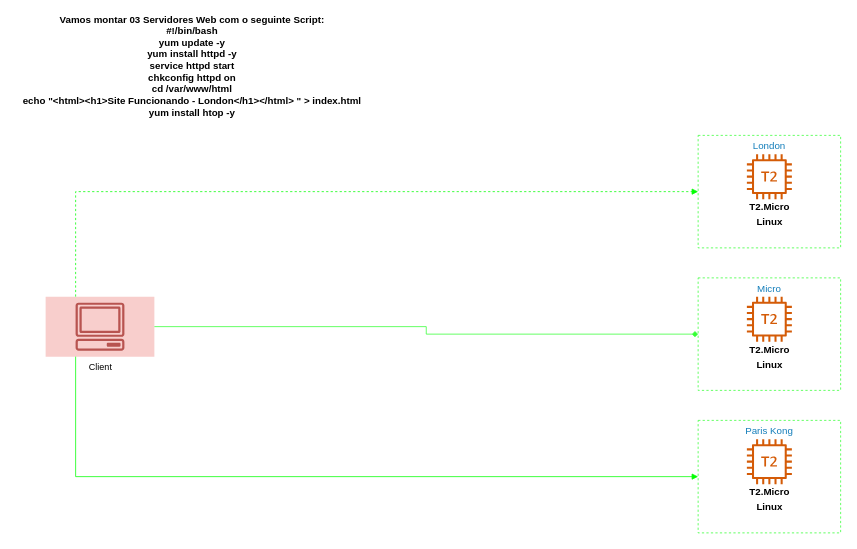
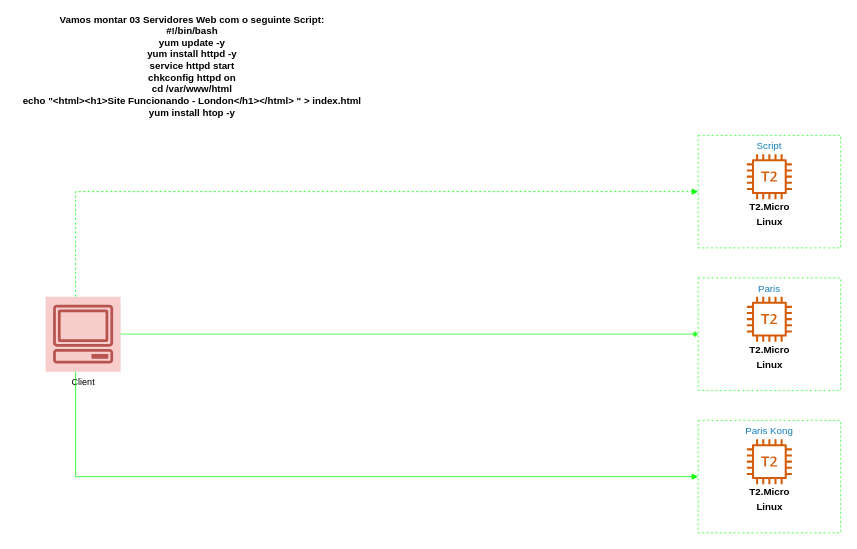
- <mxCell id="4" value="London" style="fillColor=none;strokeColor=#33FF33;dashed=1;verticalAlign=top;fontStyle=0;fontColor=#147EBA;fontSize=13;" vertex="1" parent="1"><mxGeometry x="930" y="180" width="190" height="150" as="geometry" /></mxCell>
+ <mxCell id="4" value="Script" style="fillColor=none;strokeColor=#33FF33;dashed=1;verticalAlign=top;fontStyle=0;fontColor=#147EBA;fontSize=13;" vertex="1" parent="1"><mxGeometry x="930" y="180" width="190" height="150" as="geometry" /></mxCell>
- <mxCell id="5" value="Micro" style="fillColor=none;strokeColor=#33FF33;dashed=1;verticalAlign=top;fontStyle=0;fontColor=#147EBA;fontSize=13;" vertex="1" parent="1"><mxGeometry x="930" y="370" width="190" height="150" as="geometry" /></mxCell>
+ <mxCell id="5" value="Paris" style="fillColor=none;strokeColor=#33FF33;dashed=1;verticalAlign=top;fontStyle=0;fontColor=#147EBA;fontSize=13;" vertex="1" parent="1"><mxGeometry x="930" y="370" width="190" height="150" as="geometry" /></mxCell>
- <mxCell id="3" value="Client" style="sketch=0;outlineConnect=0;strokeColor=#b85450;fillColor=#f8cecc;dashed=0;verticalLabelPosition=bottom;verticalAlign=top;align=center;html=1;fontSize=12;fontStyle=0;aspect=fixed;shape=mxgraph.aws4.resourceIcon;resIcon=mxgraph.aws4.client;" vertex="1" parent="1"><mxGeometry x="60" y="395" width="145" height="80" as="geometry" /></mxCell>
+ <mxCell id="3" value="Client" style="sketch=0;outlineConnect=0;strokeColor=#b85450;fillColor=#f8cecc;dashed=0;verticalLabelPosition=bottom;verticalAlign=top;align=center;html=1;fontSize=12;fontStyle=0;aspect=fixed;shape=mxgraph.aws4.resourceIcon;resIcon=mxgraph.aws4.client;" vertex="1" parent="1"><mxGeometry x="60" y="395" width="100" height="100" as="geometry" /></mxCell>
